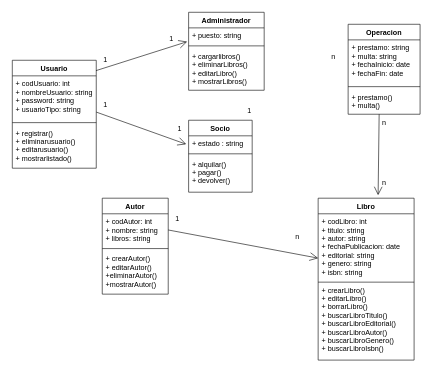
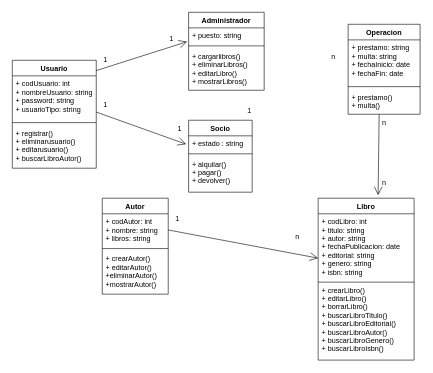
- <mxCell id="13" value="+ registrar()&#10;+ eliminarusuario()&#10;+ editarusuario()&#10;+ mostrarlistado()" style="text;strokeColor=none;fillColor=none;align=left;verticalAlign=top;spacingLeft=4;spacingRight=4;overflow=hidden;rotatable=0;points=[[0,0.5],[1,0.5]];portConstraint=eastwest;" parent="10" vertex="1"><mxGeometry y="108" width="140" height="72" as="geometry" /></mxCell>
+ <mxCell id="13" value="+ registrar()&#10;+ eliminarusuario()&#10;+ editarusuario()&#10;+ buscarLibroAutor()" style="text;strokeColor=none;fillColor=none;align=left;verticalAlign=top;spacingLeft=4;spacingRight=4;overflow=hidden;rotatable=0;points=[[0,0.5],[1,0.5]];portConstraint=eastwest;" parent="10" vertex="1"><mxGeometry y="108" width="140" height="72" as="geometry" /></mxCell>
